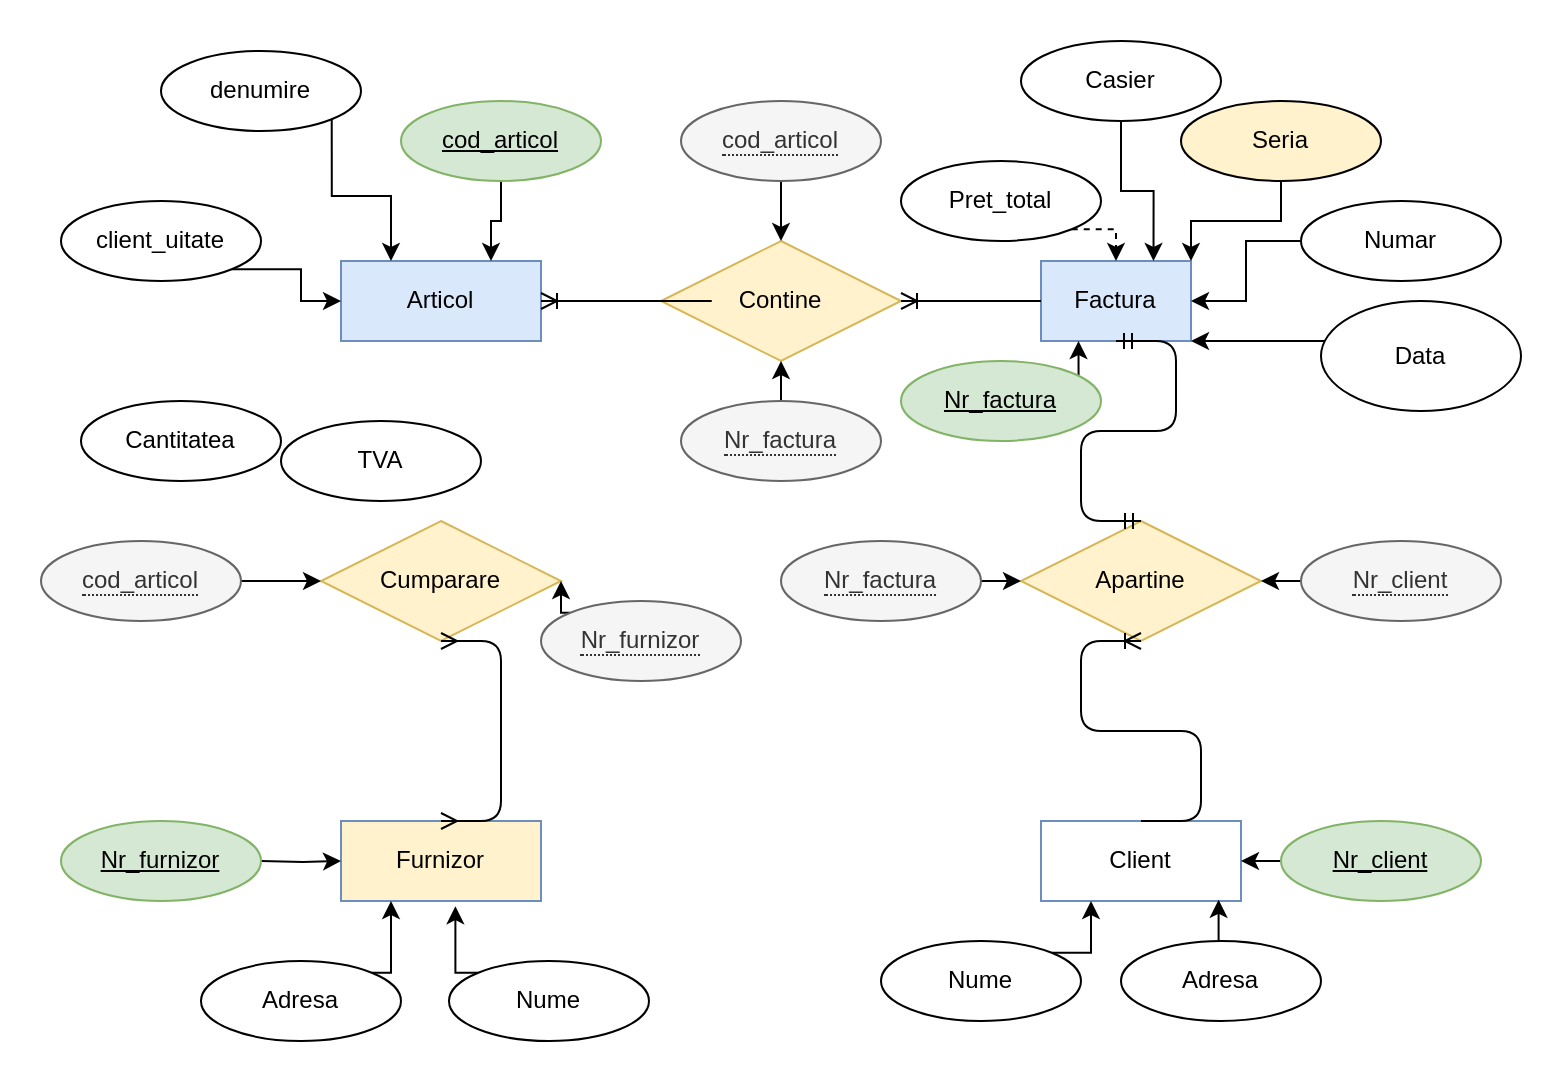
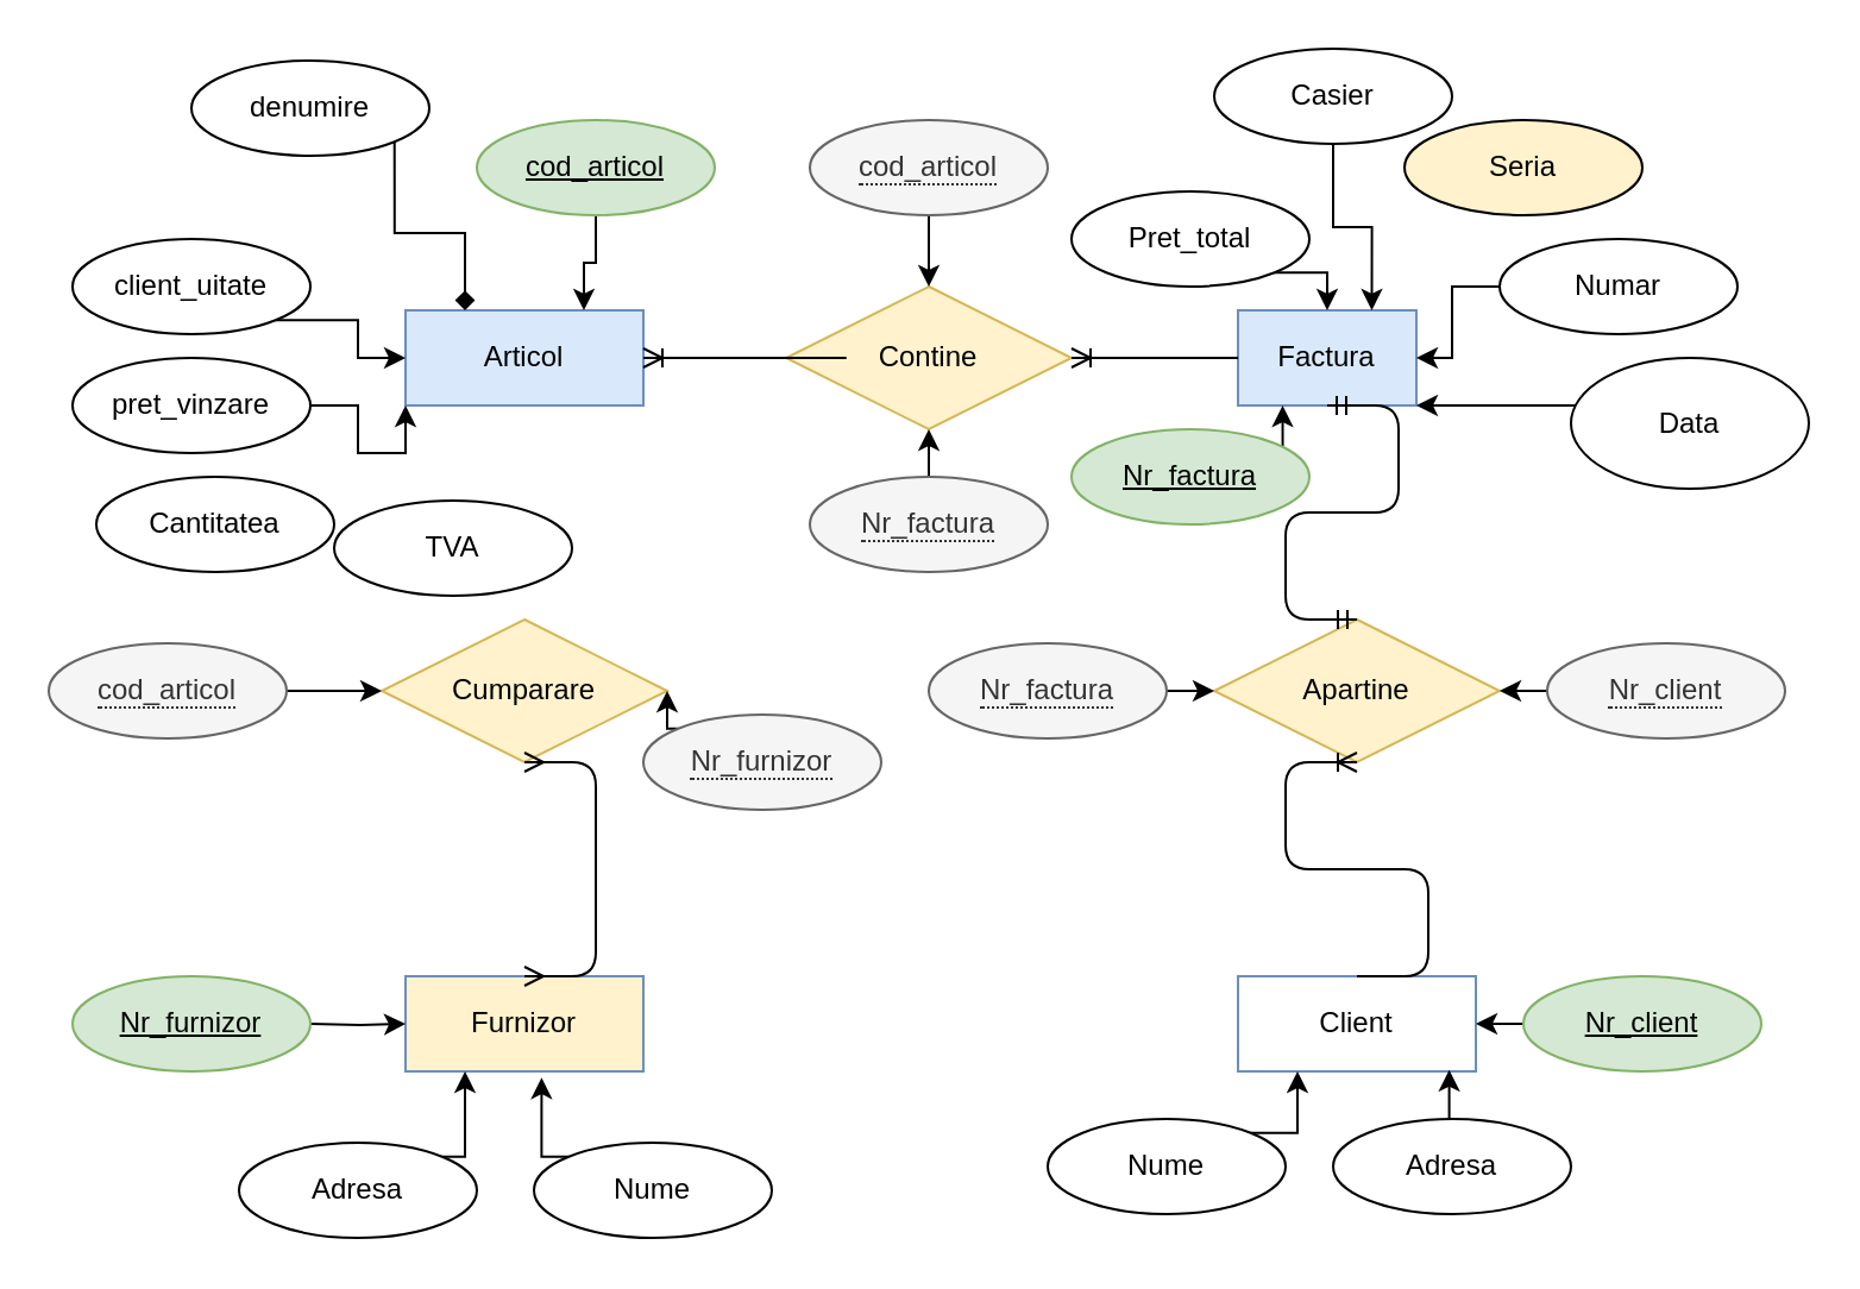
- <mxCell id="27" style="edgeStyle=orthogonalEdgeStyle;rounded=0;orthogonalLoop=1;jettySize=auto;html=1;exitX=0.5;exitY=0;exitDx=0;exitDy=0;entryX=1;entryY=0;entryDx=0;entryDy=0;" parent="1" source="28" target="3" edge="1"><mxGeometry relative="1" as="geometry" /></mxCell>
- <mxCell id="23" style="edgeStyle=orthogonalEdgeStyle;rounded=0;orthogonalLoop=1;jettySize=auto;html=1;exitX=0;exitY=0;exitDx=0;exitDy=0;entryX=0.5;entryY=0;entryDx=0;entryDy=0;dashed=1;" parent="1" source="24" target="3" edge="1"><mxGeometry relative="1" as="geometry" /></mxCell>
+ <mxCell id="23" style="edgeStyle=orthogonalEdgeStyle;rounded=0;orthogonalLoop=1;jettySize=auto;html=1;exitX=0;exitY=0;exitDx=0;exitDy=0;entryX=0.5;entryY=0;entryDx=0;entryDy=0;" parent="1" source="24" target="3" edge="1"><mxGeometry relative="1" as="geometry" /></mxCell>
- <mxCell id="30" value="Numar" style="ellipse;whiteSpace=wrap;html=1;align=center;direction=west;" parent="1" vertex="1"><mxGeometry x="650" y="100" width="100" height="40" as="geometry" /></mxCell>
+ <mxCell id="30" value="Numar" style="ellipse;whiteSpace=wrap;html=1;align=center;direction=west;" parent="1" vertex="1"><mxGeometry x="630" y="100" width="100" height="40" as="geometry" /></mxCell>
- <mxCell id="9" style="edgeStyle=orthogonalEdgeStyle;rounded=0;orthogonalLoop=1;jettySize=auto;html=1;exitX=1;exitY=1;exitDx=0;exitDy=0;entryX=0.25;entryY=0;entryDx=0;entryDy=0;" parent="1" source="10" target="2" edge="1"><mxGeometry relative="1" as="geometry" /></mxCell>
+ <mxCell id="9" style="edgeStyle=orthogonalEdgeStyle;rounded=0;orthogonalLoop=1;jettySize=auto;html=1;exitX=1;exitY=1;exitDx=0;exitDy=0;entryX=0.25;entryY=0;entryDx=0;entryDy=0;endArrow=diamond;" parent="1" source="10" target="2" edge="1"><mxGeometry relative="1" as="geometry" /></mxCell>
+ <mxCell id="16" value="pret_vinzare" style="ellipse;whiteSpace=wrap;html=1;align=center;" parent="1" vertex="1"><mxGeometry x="30" y="150" width="100" height="40" as="geometry" /></mxCell>
+ <mxCell id="15" style="edgeStyle=orthogonalEdgeStyle;rounded=0;orthogonalLoop=1;jettySize=auto;html=1;exitX=1;exitY=0.5;exitDx=0;exitDy=0;entryX=0;entryY=1;entryDx=0;entryDy=0;" parent="1" source="16" target="2" edge="1"><mxGeometry relative="1" as="geometry" /></mxCell>
